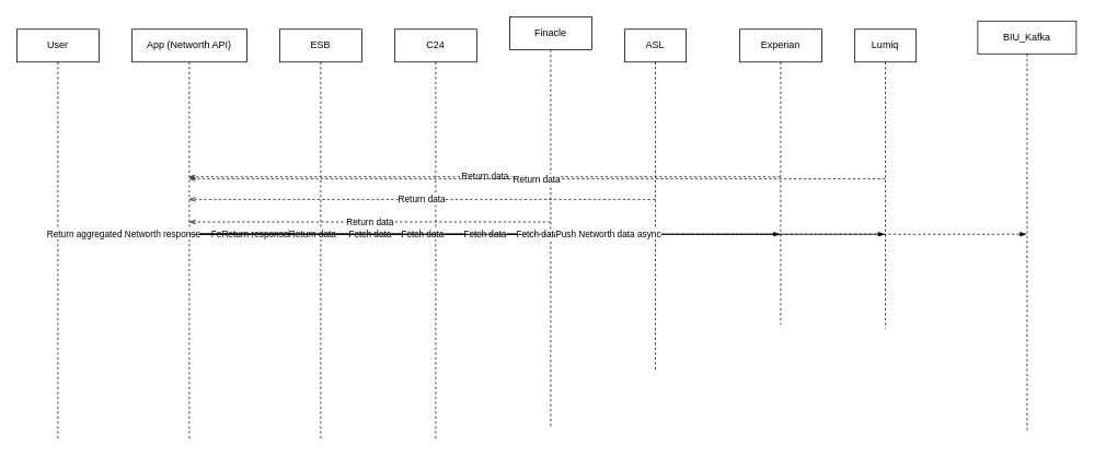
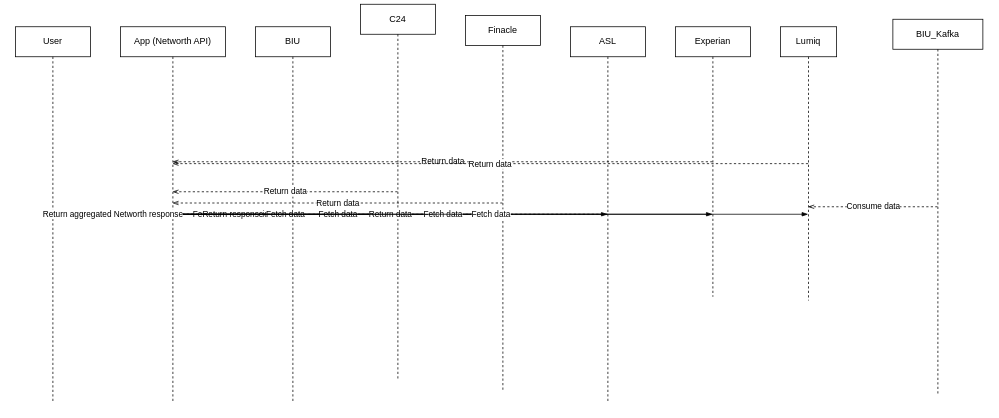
- <mxCell id="4" value="ESB" style="shape=umlLifeline;perimeter=lifelinePerimeter;whiteSpace=wrap;html=1;" vertex="1" parent="1"><mxGeometry x="340" y="35" width="100" height="500" as="geometry" /></mxCell>
+ <mxCell id="4" value="BIU" style="shape=umlLifeline;perimeter=lifelinePerimeter;whiteSpace=wrap;html=1;" vertex="1" parent="1"><mxGeometry x="340" y="35" width="100" height="500" as="geometry" /></mxCell>
- <mxCell id="7" value="ASL" style="shape=umlLifeline;perimeter=lifelinePerimeter;whiteSpace=wrap;html=1;" vertex="1" parent="1"><mxGeometry x="760" y="35" width="75" height="415" as="geometry" /></mxCell>
+ <mxCell id="7" value="ASL" style="shape=umlLifeline;perimeter=lifelinePerimeter;whiteSpace=wrap;html=1;" vertex="1" parent="1"><mxGeometry x="760" y="35" width="100" height="500" as="geometry" /></mxCell>
+ <mxCell id="26" value="Consume data" style="endArrow=openThin;html=1;dashed=1;" edge="1" parent="1" source="10" target="9"><mxGeometry relative="1" as="geometry" /></mxCell>
- <mxCell id="5" value="C24" style="shape=umlLifeline;perimeter=lifelinePerimeter;whiteSpace=wrap;html=1;" vertex="1" parent="1"><mxGeometry x="480" y="35" width="100" height="500" as="geometry" /></mxCell>
+ <mxCell id="5" value="C24" style="shape=umlLifeline;perimeter=lifelinePerimeter;whiteSpace=wrap;html=1;" vertex="1" parent="1"><mxGeometry x="480" y="5" width="100" height="500" as="geometry" /></mxCell>
- <mxCell id="25" value="Push Networth data async" style="endArrow=blockThin;html=1;dashed=1;" edge="1" parent="1" source="3" target="10"><mxGeometry relative="1" as="geometry" /></mxCell>
